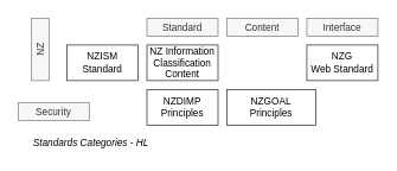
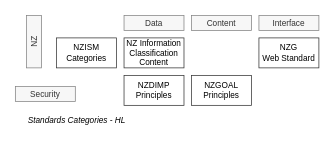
- <mxCell id="11" value="Standard" style="rounded=0;whiteSpace=wrap;html=1;fontSize=11;fillColor=#f5f5f5;align=center;opacity=80;strokeColor=#666666;fontColor=#333333;" vertex="1" parent="1"><mxGeometry x="165" y="20" width="80" height="20" as="geometry" /></mxCell>
+ <mxCell id="11" value="Data" style="rounded=0;whiteSpace=wrap;html=1;fontSize=11;fillColor=#f5f5f5;align=center;opacity=80;strokeColor=#666666;fontColor=#333333;" vertex="1" parent="1"><mxGeometry x="165" y="20" width="80" height="20" as="geometry" /></mxCell>
- <mxCell id="3" value="NZISM&lt;br&gt;Standard" style="rounded=0;whiteSpace=wrap;html=1;fontSize=11;fillColor=none;align=center;opacity=80;" vertex="1" parent="1"><mxGeometry x="75" y="50" width="80" height="40" as="geometry" /></mxCell>
+ <mxCell id="3" value="NZISM&lt;br&gt;Categories" style="rounded=0;whiteSpace=wrap;html=1;fontSize=11;fillColor=none;align=center;opacity=80;" vertex="1" parent="1"><mxGeometry x="75" y="50" width="80" height="40" as="geometry" /></mxCell>
- <mxCell id="6" value="NZGOAL&lt;br&gt;Principles" style="rounded=0;whiteSpace=wrap;html=1;fontSize=11;fillColor=none;align=center;opacity=80;" vertex="1" parent="1"><mxGeometry x="255" y="100" width="100" height="40" as="geometry" /></mxCell>
+ <mxCell id="6" value="NZGOAL&lt;br&gt;Principles" style="rounded=0;whiteSpace=wrap;html=1;fontSize=11;fillColor=none;align=center;opacity=80;" vertex="1" parent="1"><mxGeometry x="255" y="100" width="80" height="40" as="geometry" /></mxCell>
